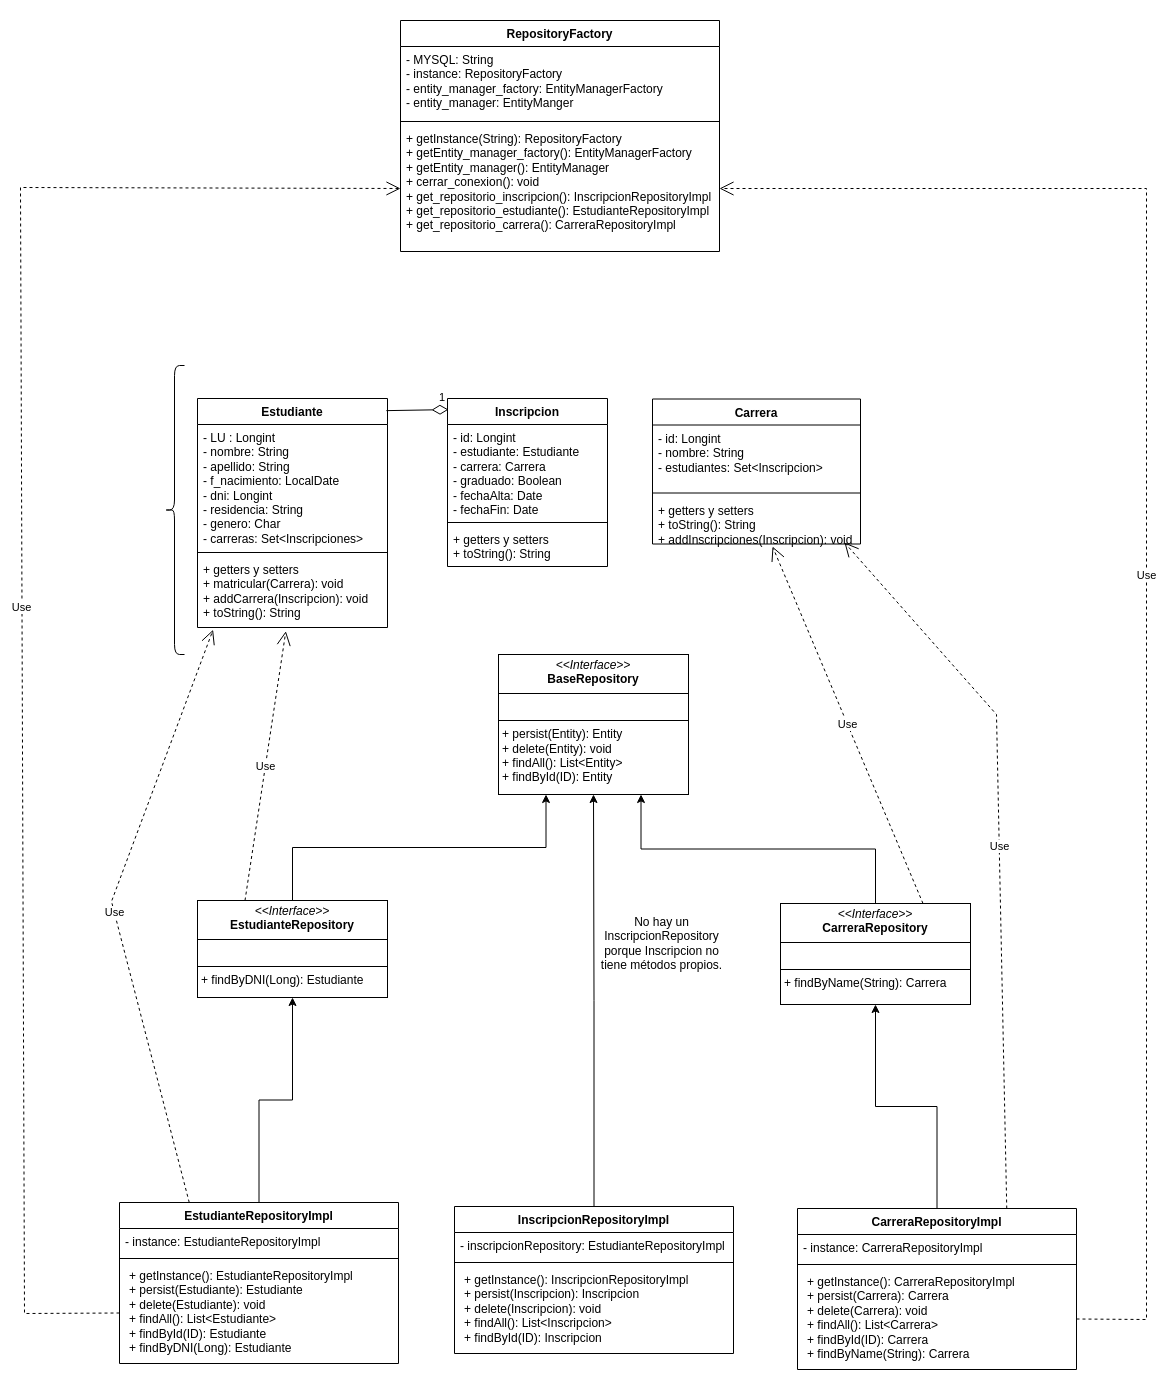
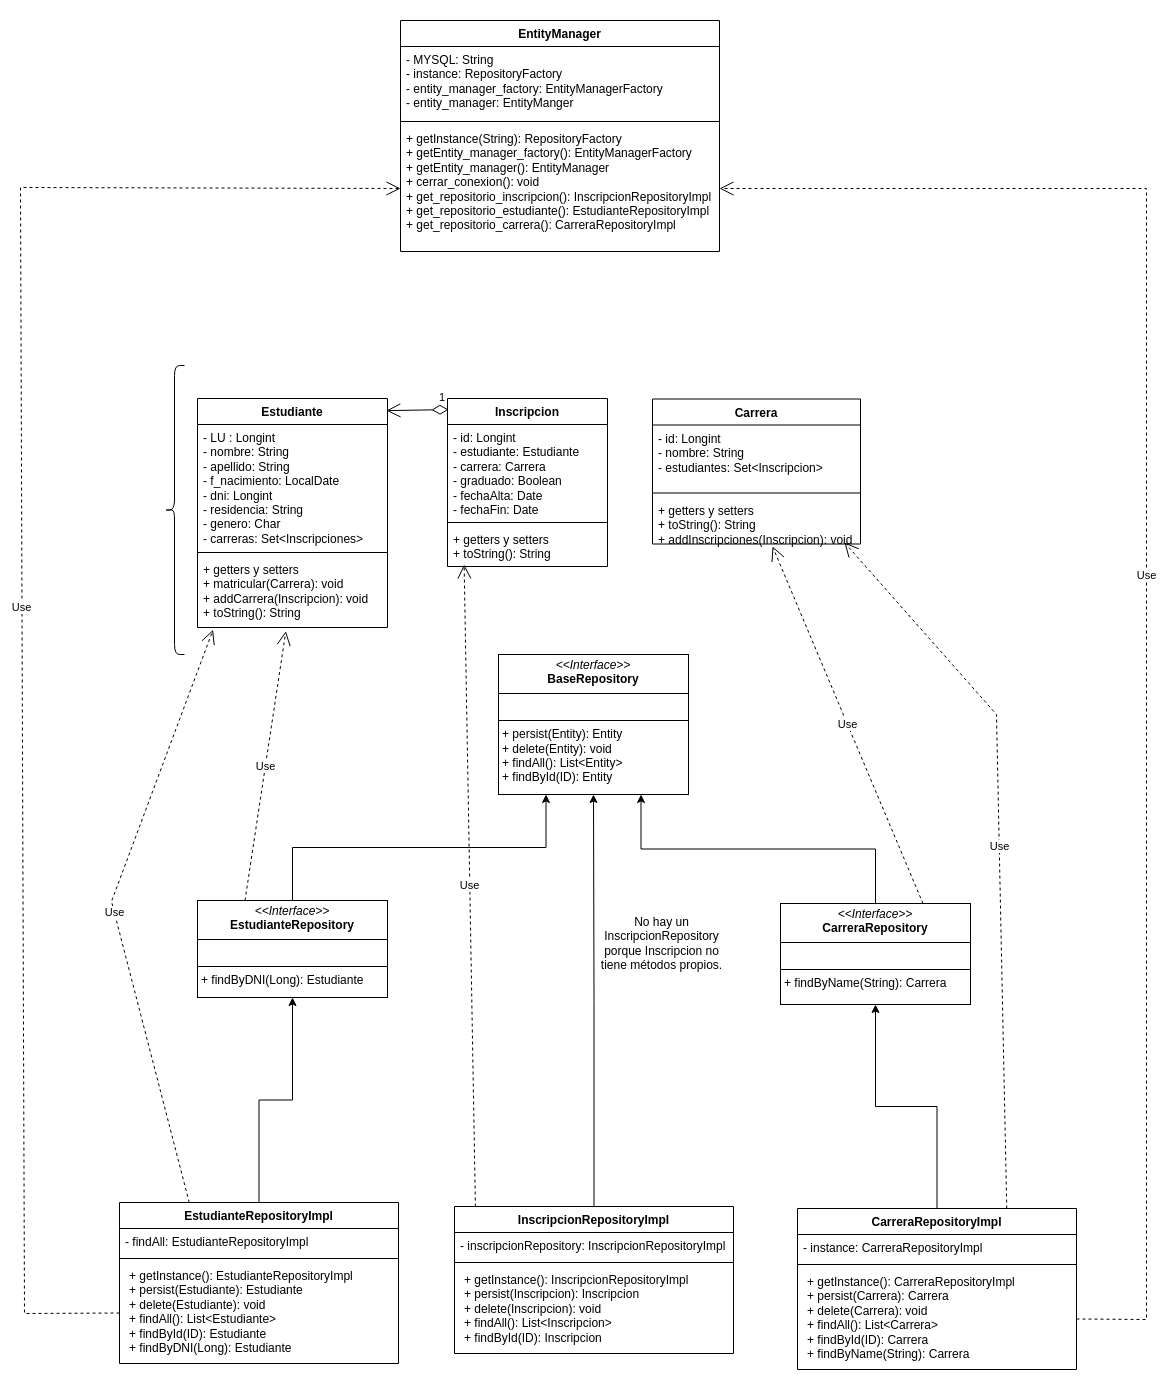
- <mxCell id="15" value="RepositoryFactory" style="swimlane;fontStyle=1;align=center;verticalAlign=top;childLayout=stackLayout;horizontal=1;startSize=26;horizontalStack=0;resizeParent=1;resizeParentMax=0;resizeLast=0;collapsible=1;marginBottom=0;whiteSpace=wrap;html=1;" parent="1" vertex="1"><mxGeometry x="400" y="20" width="319" height="231" as="geometry" /></mxCell>
+ <mxCell id="15" value="EntityManager" style="swimlane;fontStyle=1;align=center;verticalAlign=top;childLayout=stackLayout;horizontal=1;startSize=26;horizontalStack=0;resizeParent=1;resizeParentMax=0;resizeLast=0;collapsible=1;marginBottom=0;whiteSpace=wrap;html=1;" parent="1" vertex="1"><mxGeometry x="400" y="20" width="319" height="231" as="geometry" /></mxCell>
- <mxCell id="14" value="1" style="endArrow=none;html=1;endSize=12;startArrow=diamondThin;startSize=14;startFill=0;align=left;verticalAlign=bottom;rounded=0;exitX=0.006;exitY=0.066;exitDx=0;exitDy=0;entryX=0.994;entryY=0.053;entryDx=0;entryDy=0;exitPerimeter=0;entryPerimeter=0;" parent="1" source="10" target="2" edge="1"><mxGeometry x="-0.636" y="-3" relative="1" as="geometry"><mxPoint x="570" y="483" as="sourcePoint" /><mxPoint x="680" y="483" as="targetPoint" /><mxPoint as="offset" /></mxGeometry></mxCell>
+ <mxCell id="14" value="1" style="endArrow=open;html=1;endSize=12;startArrow=diamondThin;startSize=14;startFill=0;align=left;verticalAlign=bottom;rounded=0;exitX=0.006;exitY=0.066;exitDx=0;exitDy=0;entryX=0.994;entryY=0.053;entryDx=0;entryDy=0;exitPerimeter=0;entryPerimeter=0;" parent="1" source="10" target="2" edge="1"><mxGeometry x="-0.636" y="-3" relative="1" as="geometry"><mxPoint x="570" y="483" as="sourcePoint" /><mxPoint x="680" y="483" as="targetPoint" /><mxPoint as="offset" /></mxGeometry></mxCell>
+ <mxCell id="47" value="Use" style="endArrow=open;endSize=12;dashed=1;html=1;rounded=0;entryX=0.104;entryY=0.95;entryDx=0;entryDy=0;entryPerimeter=0;exitX=0.075;exitY=0;exitDx=0;exitDy=0;exitPerimeter=0;" edge="1" parent="1" source="27" target="13"><mxGeometry width="160" relative="1" as="geometry"><mxPoint x="596" y="883" as="sourcePoint" /><mxPoint x="756" y="883" as="targetPoint" /></mxGeometry></mxCell>
- <mxCell id="39" value="- instance: EstudianteRepositoryImpl" style="text;strokeColor=none;fillColor=none;align=left;verticalAlign=top;spacingLeft=4;spacingRight=4;overflow=hidden;rotatable=0;points=[[0,0.5],[1,0.5]];portConstraint=eastwest;whiteSpace=wrap;html=1;" vertex="1" parent="38"><mxGeometry y="26" width="279" height="26" as="geometry" /></mxCell>
+ <mxCell id="39" value="- findAll: EstudianteRepositoryImpl" style="text;strokeColor=none;fillColor=none;align=left;verticalAlign=top;spacingLeft=4;spacingRight=4;overflow=hidden;rotatable=0;points=[[0,0.5],[1,0.5]];portConstraint=eastwest;whiteSpace=wrap;html=1;" vertex="1" parent="38"><mxGeometry y="26" width="279" height="26" as="geometry" /></mxCell>
- <mxCell id="28" value="- inscripcionRepository: EstudianteRepositoryImpl" style="text;strokeColor=none;fillColor=none;align=left;verticalAlign=top;spacingLeft=4;spacingRight=4;overflow=hidden;rotatable=0;points=[[0,0.5],[1,0.5]];portConstraint=eastwest;whiteSpace=wrap;html=1;" vertex="1" parent="27"><mxGeometry y="26" width="279" height="26" as="geometry" /></mxCell>
+ <mxCell id="28" value="- inscripcionRepository: InscripcionRepositoryImpl" style="text;strokeColor=none;fillColor=none;align=left;verticalAlign=top;spacingLeft=4;spacingRight=4;overflow=hidden;rotatable=0;points=[[0,0.5],[1,0.5]];portConstraint=eastwest;whiteSpace=wrap;html=1;" vertex="1" parent="27"><mxGeometry y="26" width="279" height="26" as="geometry" /></mxCell>
